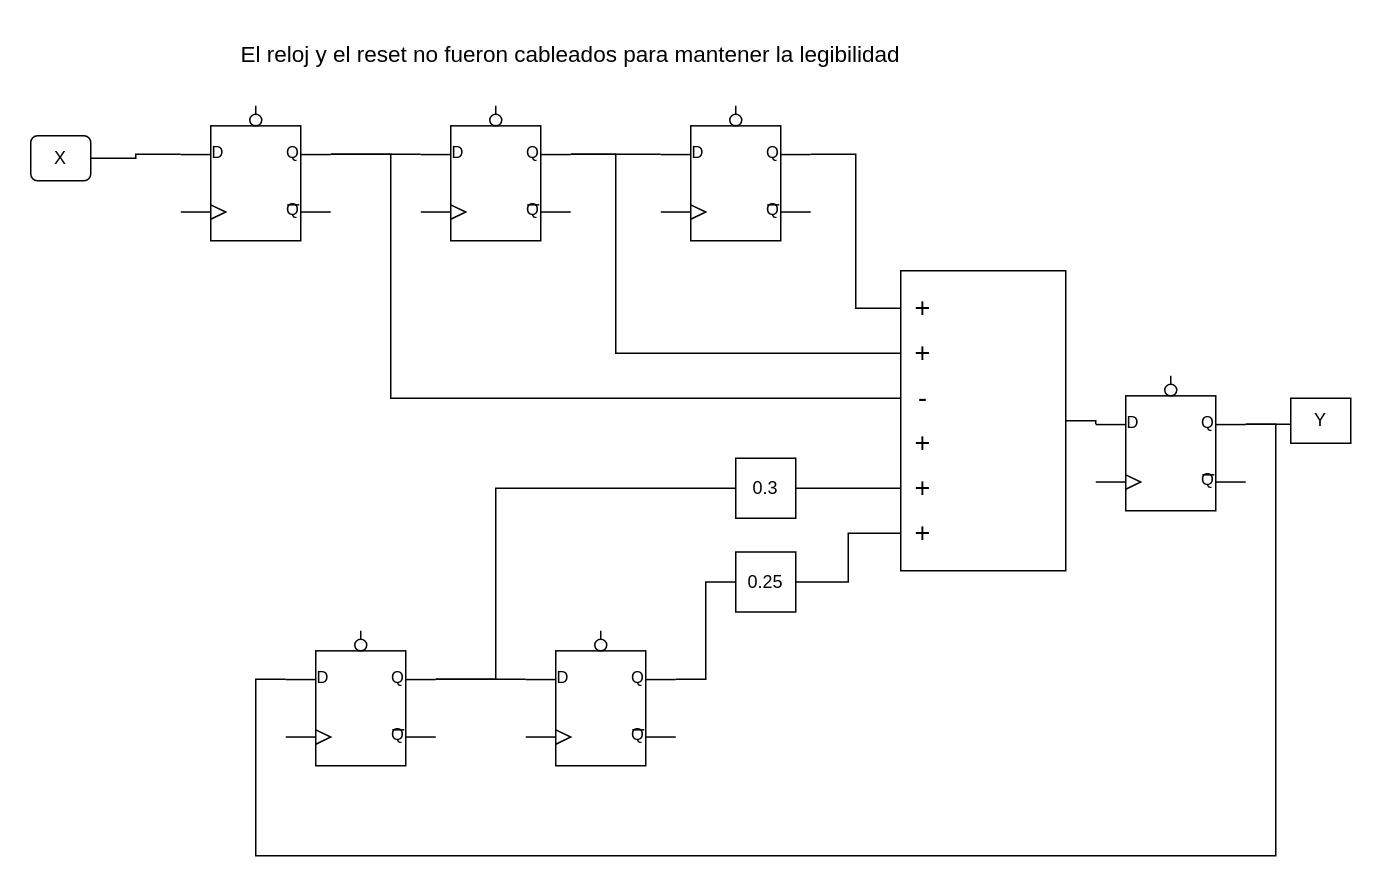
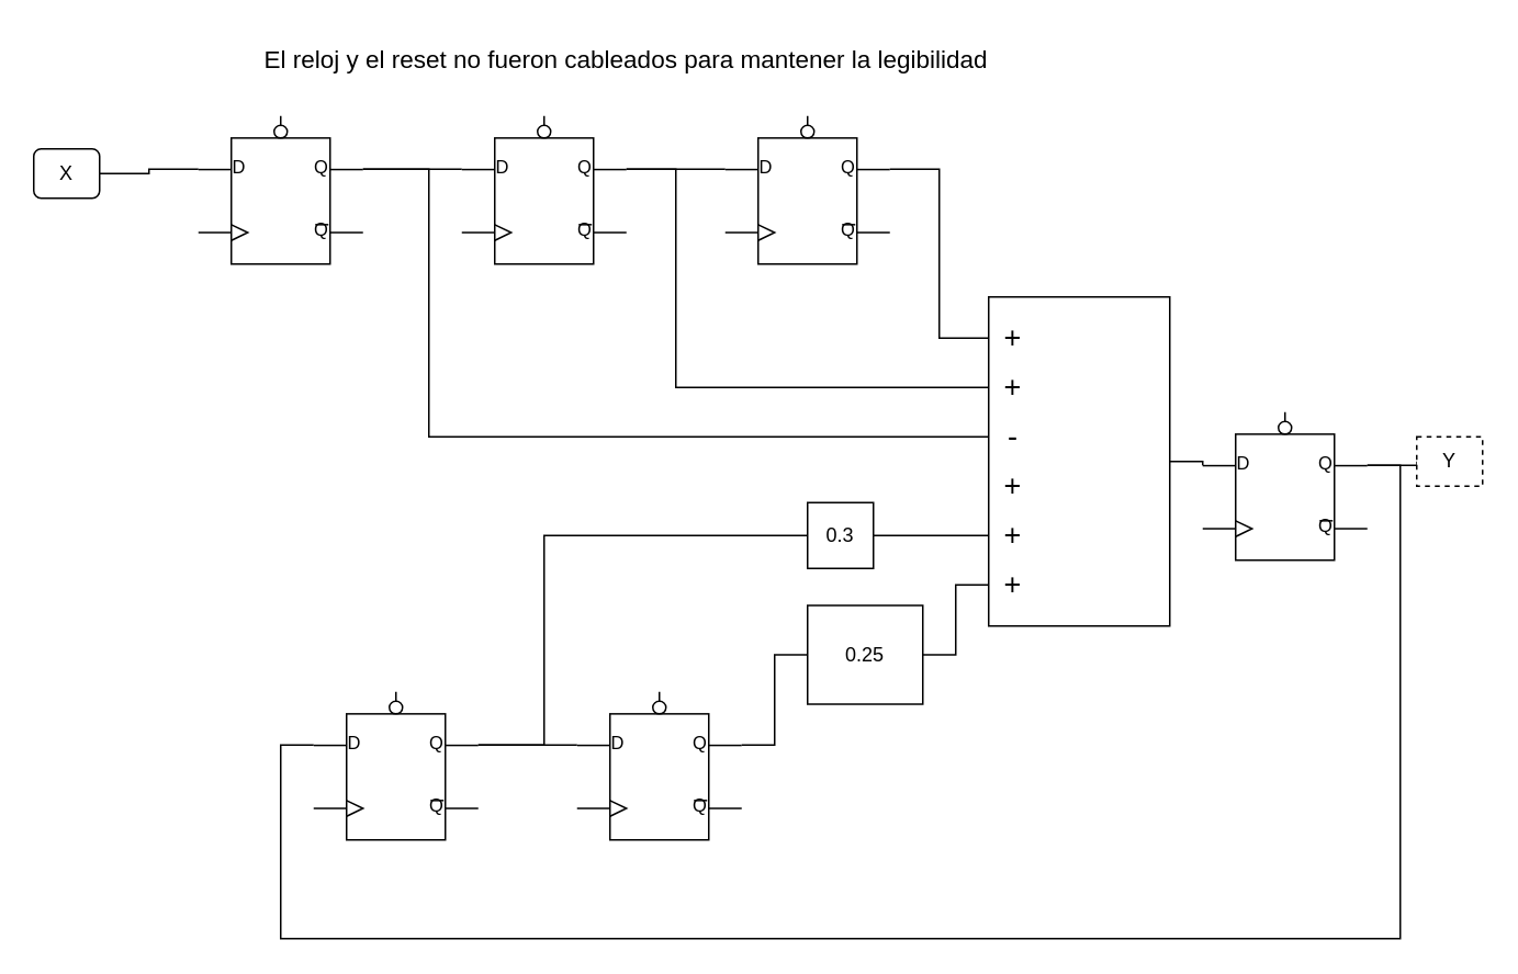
- <mxCell id="30" value="Y" style="rounded=0;whiteSpace=wrap;html=1;" vertex="1" parent="1"><mxGeometry x="860" y="265" width="40" height="30" as="geometry" /></mxCell>
+ <mxCell id="30" value="Y" style="rounded=0;whiteSpace=wrap;html=1;dashed=1;" vertex="1" parent="1"><mxGeometry x="860" y="265" width="40" height="30" as="geometry" /></mxCell>
- <mxCell id="26" value="0.2&lt;span style=&quot;background-color: initial;&quot;&gt;5&lt;/span&gt;" style="rounded=0;whiteSpace=wrap;html=1;" vertex="1" parent="1"><mxGeometry x="490" y="367.5" width="40" height="40" as="geometry" /></mxCell>
+ <mxCell id="26" value="0.2&lt;span style=&quot;background-color: initial;&quot;&gt;5&lt;/span&gt;" style="rounded=0;whiteSpace=wrap;html=1;" vertex="1" parent="1"><mxGeometry x="490" y="367.5" width="70" height="60" as="geometry" /></mxCell>
